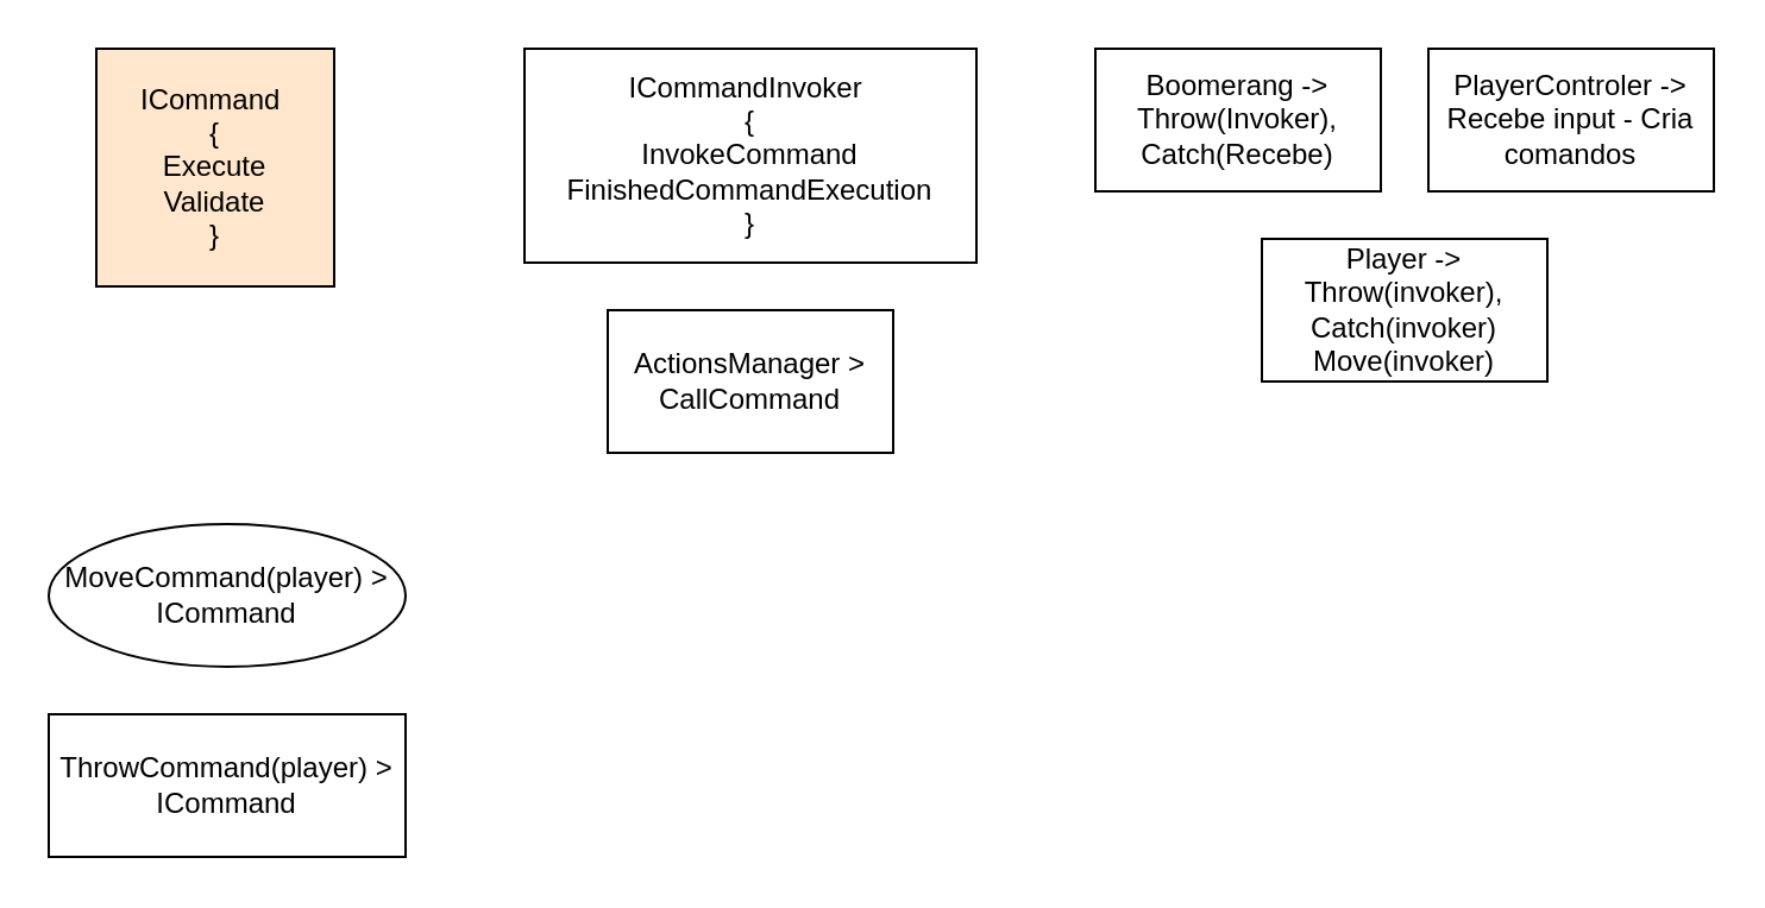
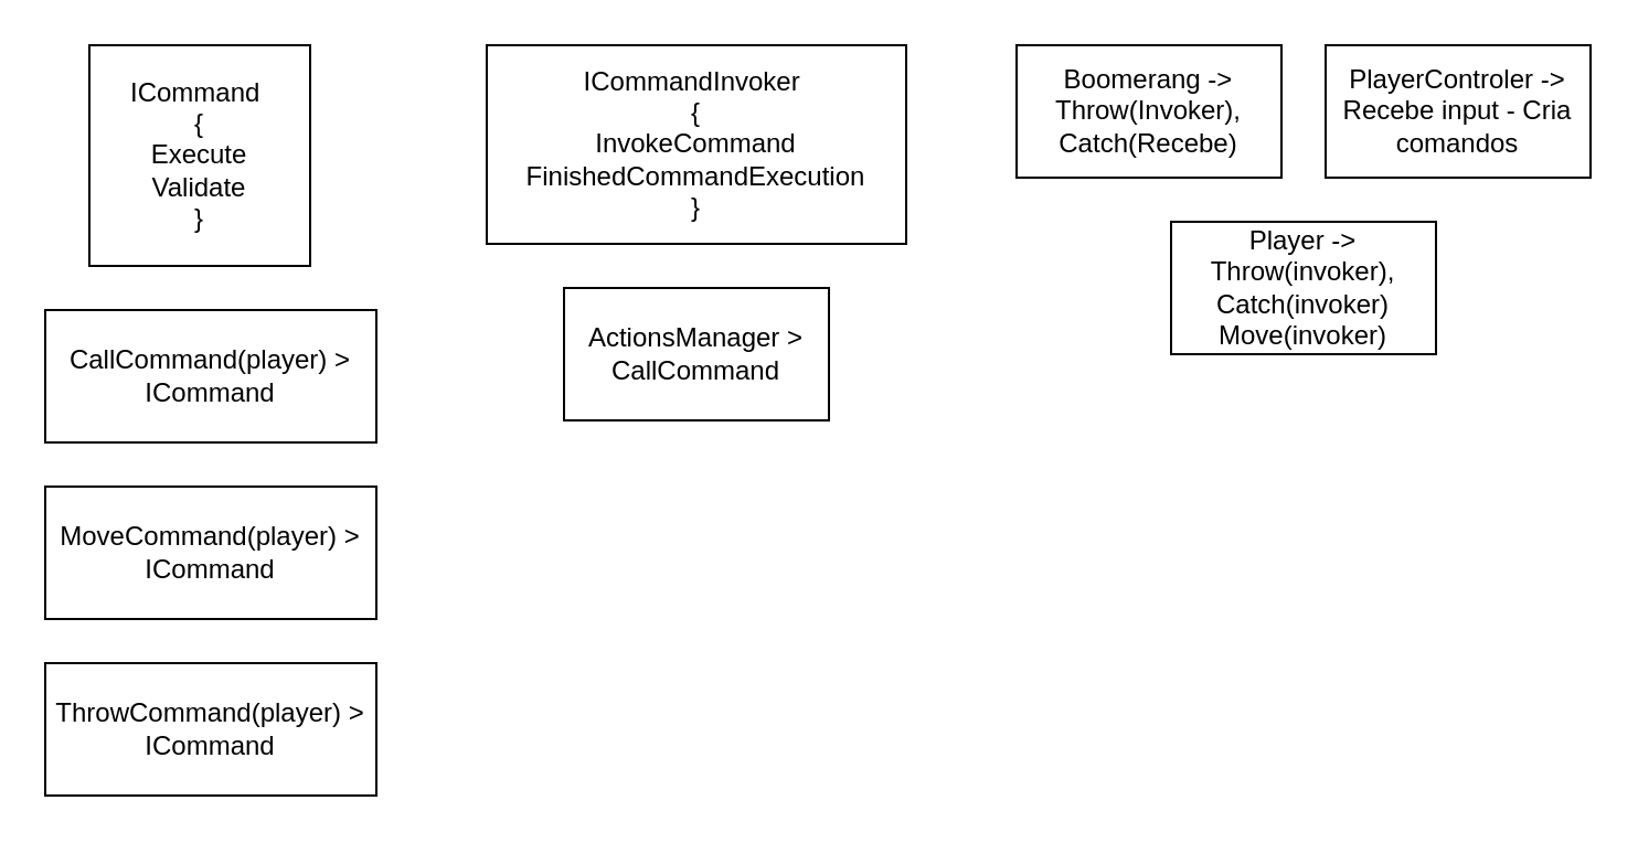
- <mxCell id="2" value="ICommand&amp;nbsp;&lt;div&gt;{&lt;div&gt;Execute&lt;/div&gt;&lt;div&gt;Validate&lt;/div&gt;&lt;div&gt;}&lt;/div&gt;&lt;/div&gt;" style="rounded=0;whiteSpace=wrap;html=1;fillColor=#ffe6cc;" vertex="1" parent="1"><mxGeometry x="40" y="20" width="100" height="100" as="geometry" /></mxCell>
+ <mxCell id="2" value="ICommand&amp;nbsp;&lt;div&gt;{&lt;div&gt;Execute&lt;/div&gt;&lt;div&gt;Validate&lt;/div&gt;&lt;div&gt;}&lt;/div&gt;&lt;/div&gt;" style="rounded=0;whiteSpace=wrap;html=1;" vertex="1" parent="1"><mxGeometry x="40" y="20" width="100" height="100" as="geometry" /></mxCell>
+ <mxCell id="6" value="CallCommand(player) &amp;gt; ICommand" style="whiteSpace=wrap;html=1;" vertex="1" parent="1"><mxGeometry x="20" y="140" width="150" height="60" as="geometry" /></mxCell>
- <mxCell id="7" value="MoveCommand(player) &amp;gt; ICommand" style="ellipse;whiteSpace=wrap;html=1;" vertex="1" parent="1"><mxGeometry x="20" y="220" width="150" height="60" as="geometry" /></mxCell>
+ <mxCell id="7" value="MoveCommand(player) &amp;gt; ICommand" style="whiteSpace=wrap;html=1;" vertex="1" parent="1"><mxGeometry x="20" y="220" width="150" height="60" as="geometry" /></mxCell>
